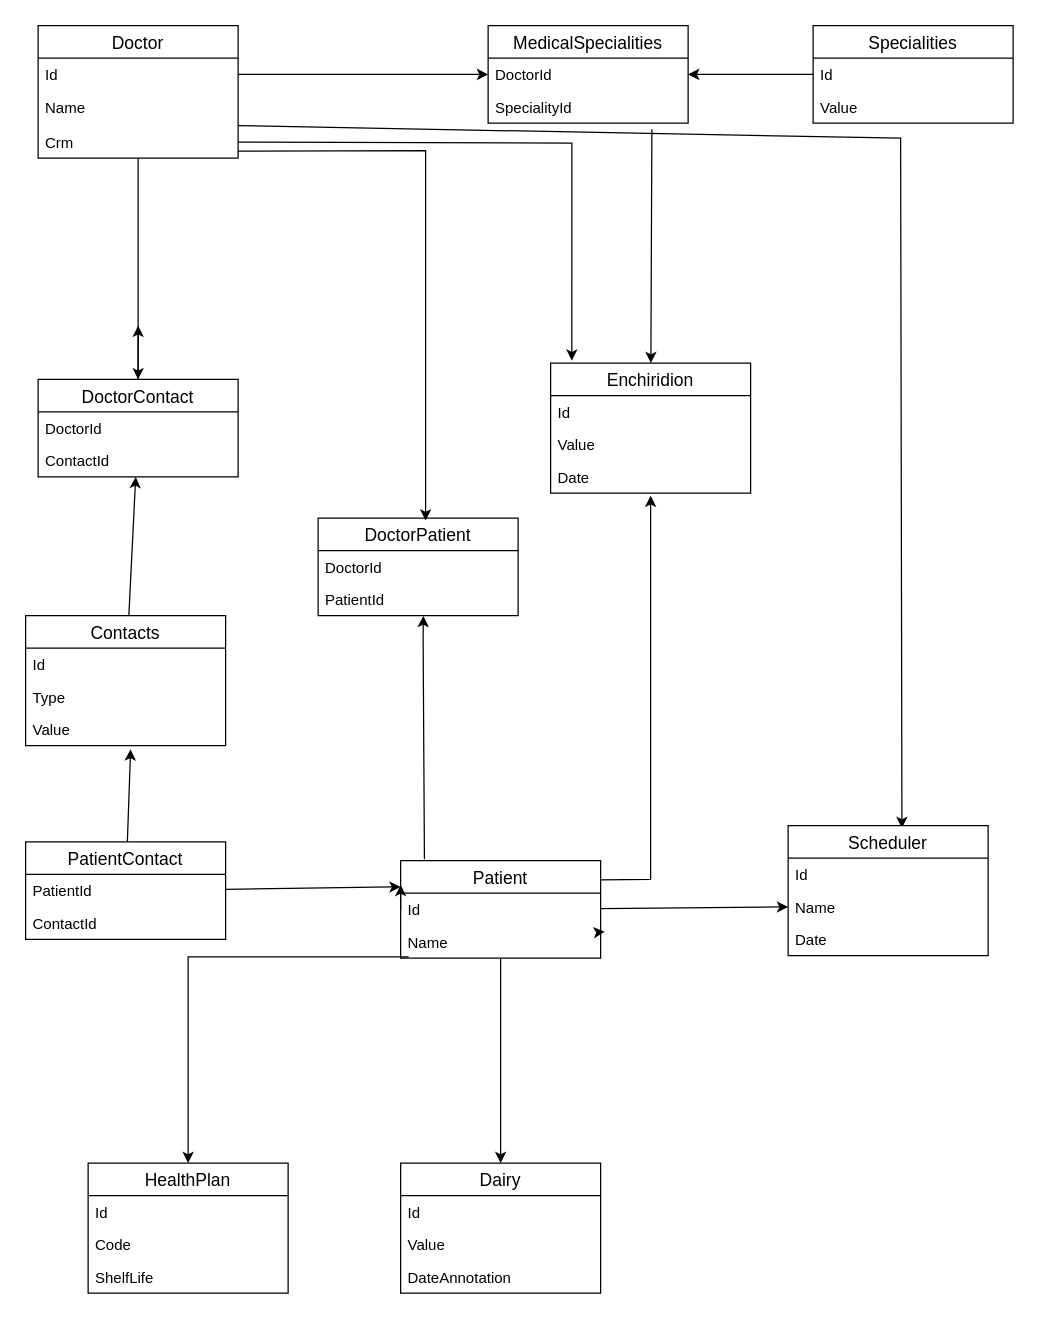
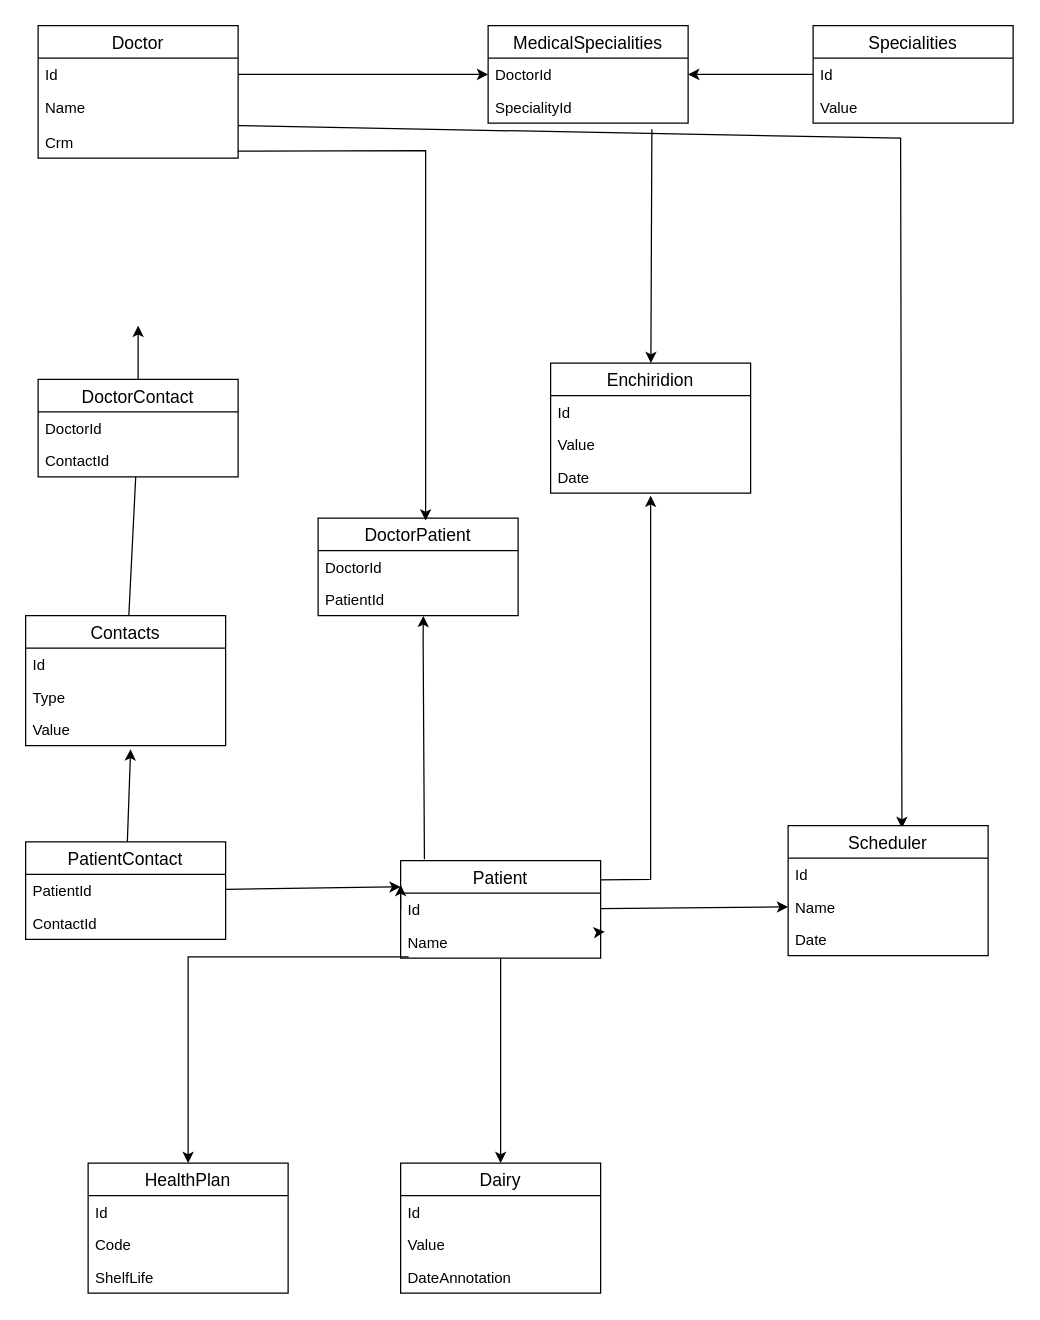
- <mxCell id="29" style="edgeStyle=none;rounded=0;orthogonalLoop=1;jettySize=auto;html=1;entryX=0.106;entryY=-0.019;entryDx=0;entryDy=0;entryPerimeter=0;" parent="1" source="9" target="25" edge="1"><mxGeometry relative="1" as="geometry"><mxPoint x="440" y="288" as="targetPoint" /><Array as="points"><mxPoint x="457" y="114" /><mxPoint x="457" y="150" /></Array></mxGeometry></mxCell>
- <mxCell id="5" style="edgeStyle=none;rounded=0;orthogonalLoop=1;jettySize=auto;html=1;entryX=0.5;entryY=0;entryDx=0;entryDy=0;exitX=0.5;exitY=1;exitDx=0;exitDy=0;" parent="1" source="6" target="60" edge="1"><mxGeometry relative="1" as="geometry"><mxPoint x="110" y="150" as="sourcePoint" /></mxGeometry></mxCell>
- <mxCell id="59" value="" style="edgeStyle=none;rounded=0;orthogonalLoop=1;jettySize=auto;html=1;" parent="1" source="55" target="60" edge="1"><mxGeometry relative="1" as="geometry"><mxPoint x="101.831" y="492" as="sourcePoint" /><mxPoint x="110" y="260" as="targetPoint" /></mxGeometry></mxCell>
+ <mxCell id="59" value="" style="edgeStyle=none;rounded=0;orthogonalLoop=1;jettySize=auto;html=1;endArrow=none;" parent="1" source="55" target="60" edge="1"><mxGeometry relative="1" as="geometry"><mxPoint x="101.831" y="492" as="sourcePoint" /><mxPoint x="110" y="260" as="targetPoint" /></mxGeometry></mxCell>
